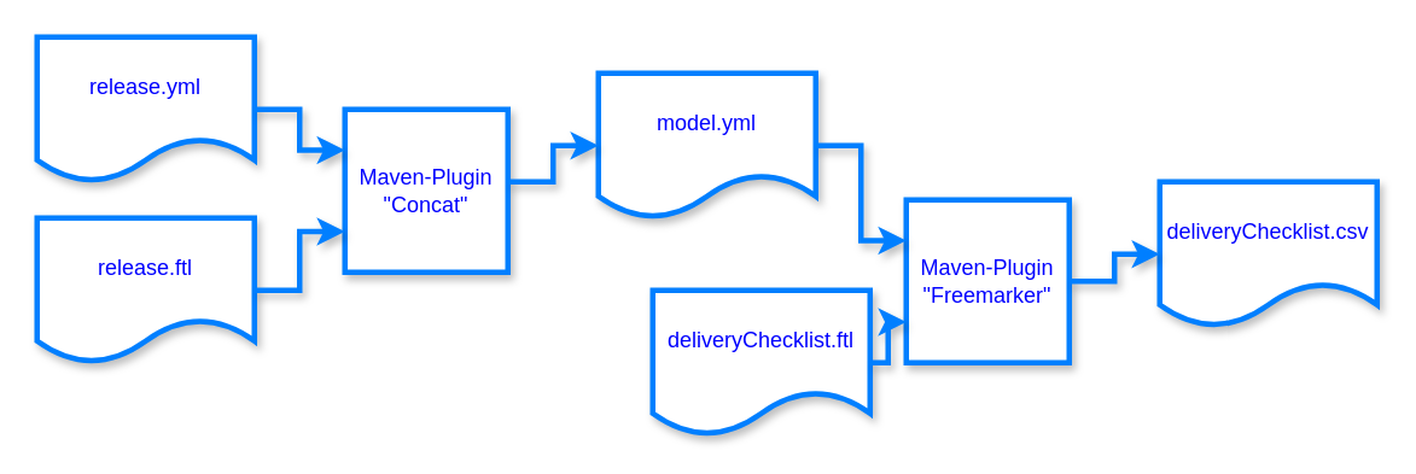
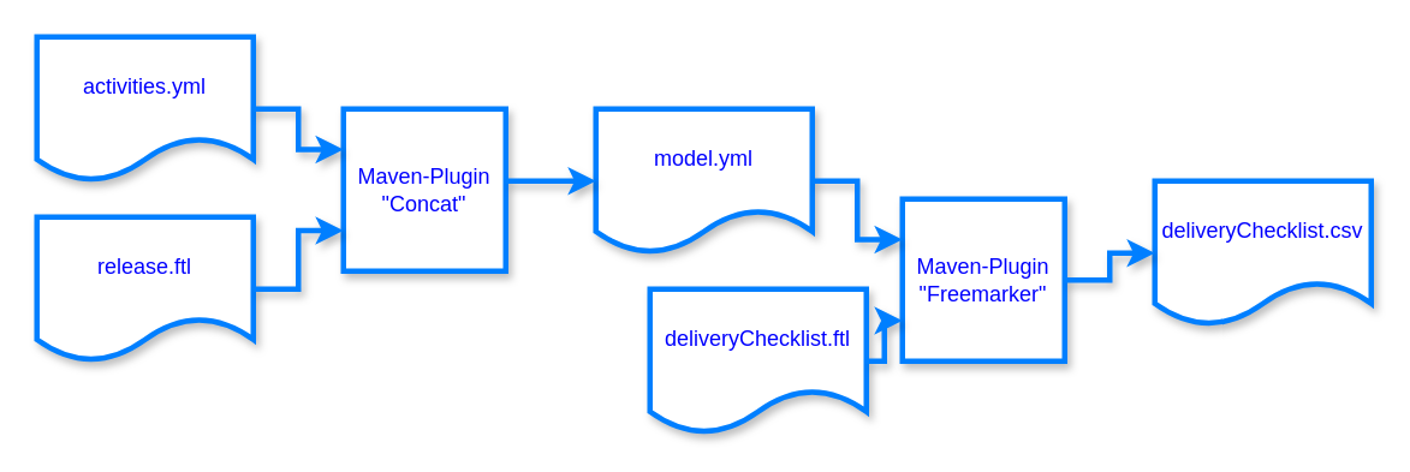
- <mxCell id="2" value="release.yml" style="shape=document;whiteSpace=wrap;html=1;boundedLbl=1;strokeColor=#007FFF;shadow=1;strokeWidth=3;fontColor=#0000FF;" parent="1" vertex="1"><mxGeometry x="20" y="20" width="120" height="80" as="geometry" /></mxCell>
+ <mxCell id="2" value="activities.yml" style="shape=document;whiteSpace=wrap;html=1;boundedLbl=1;strokeColor=#007FFF;shadow=1;strokeWidth=3;fontColor=#0000FF;" parent="1" vertex="1"><mxGeometry x="20" y="20" width="120" height="80" as="geometry" /></mxCell>
- <mxCell id="4" value="model.yml" style="shape=document;whiteSpace=wrap;html=1;boundedLbl=1;strokeColor=#007FFF;shadow=1;strokeWidth=3;fontColor=#0000FF;" parent="1" vertex="1"><mxGeometry x="330" y="40" width="120" height="80" as="geometry" /></mxCell>
+ <mxCell id="4" value="model.yml" style="shape=document;whiteSpace=wrap;html=1;boundedLbl=1;strokeColor=#007FFF;shadow=1;strokeWidth=3;fontColor=#0000FF;" parent="1" vertex="1"><mxGeometry x="330" y="60" width="120" height="80" as="geometry" /></mxCell>
